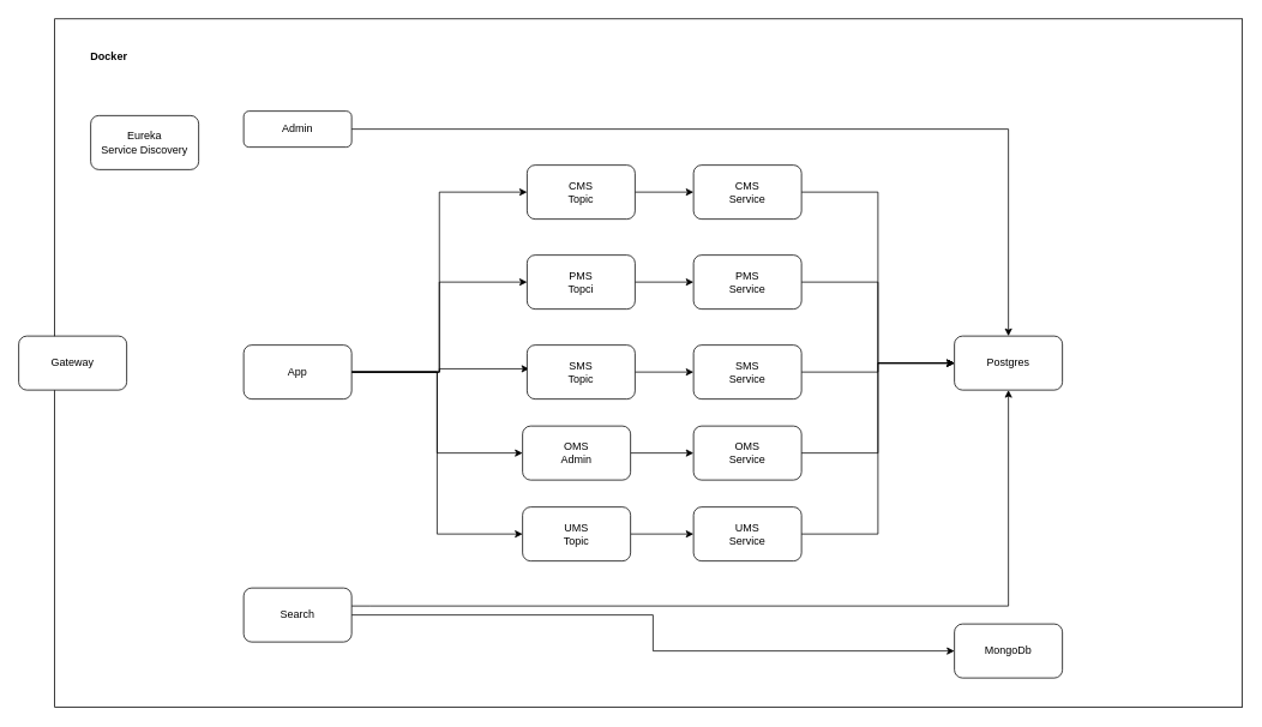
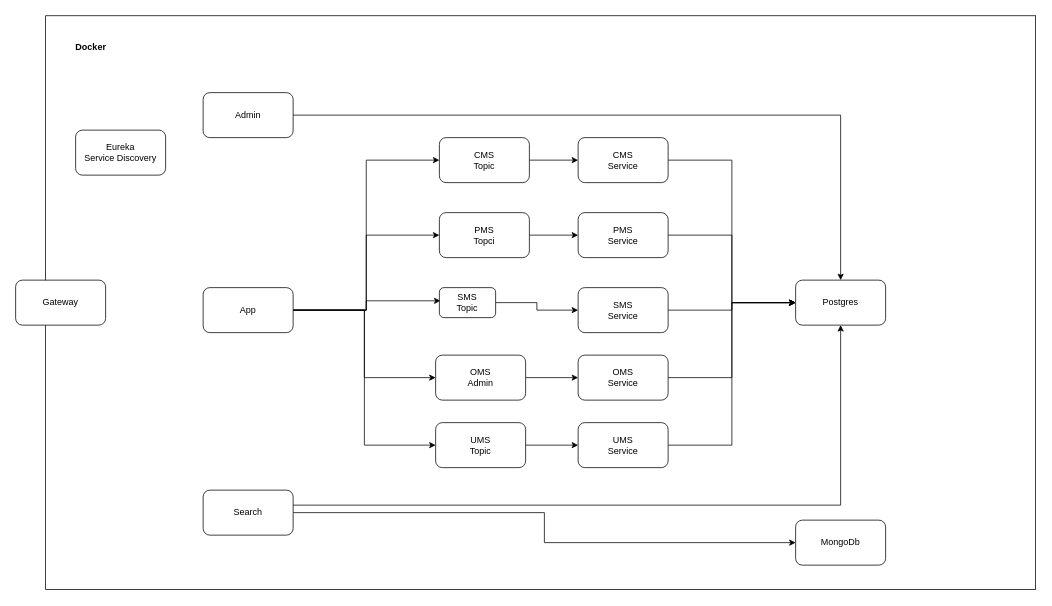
- <mxCell id="32" value="Admin" style="rounded=1;whiteSpace=wrap;html=1;" vertex="1" parent="1"><mxGeometry x="270" y="123" width="120" height="40" as="geometry" /></mxCell>
+ <mxCell id="32" value="Admin" style="rounded=1;whiteSpace=wrap;html=1;" vertex="1" parent="1"><mxGeometry x="270" y="123" width="120" height="60" as="geometry" /></mxCell>
- <mxCell id="36" value="&lt;div&gt;Eureka&lt;/div&gt;&lt;div&gt;Service Discovery&lt;br&gt;&lt;/div&gt;" style="rounded=1;whiteSpace=wrap;html=1;" vertex="1" parent="1"><mxGeometry x="100" y="128" width="120" height="60" as="geometry" /></mxCell>
+ <mxCell id="36" value="&lt;div&gt;Eureka&lt;/div&gt;&lt;div&gt;Service Discovery&lt;br&gt;&lt;/div&gt;" style="rounded=1;whiteSpace=wrap;html=1;" vertex="1" parent="1"><mxGeometry x="100" y="173" width="120" height="60" as="geometry" /></mxCell>
- <mxCell id="12" value="&lt;div&gt;SMS&lt;/div&gt;&lt;div&gt;Topic&lt;br&gt;&lt;/div&gt;" style="rounded=1;whiteSpace=wrap;html=1;" vertex="1" parent="1"><mxGeometry x="585" y="383" width="120" height="60" as="geometry" /></mxCell>
+ <mxCell id="12" value="&lt;div&gt;SMS&lt;/div&gt;&lt;div&gt;Topic&lt;br&gt;&lt;/div&gt;" style="rounded=1;whiteSpace=wrap;html=1;" vertex="1" parent="1"><mxGeometry x="585" y="383" width="75" height="40" as="geometry" /></mxCell>
